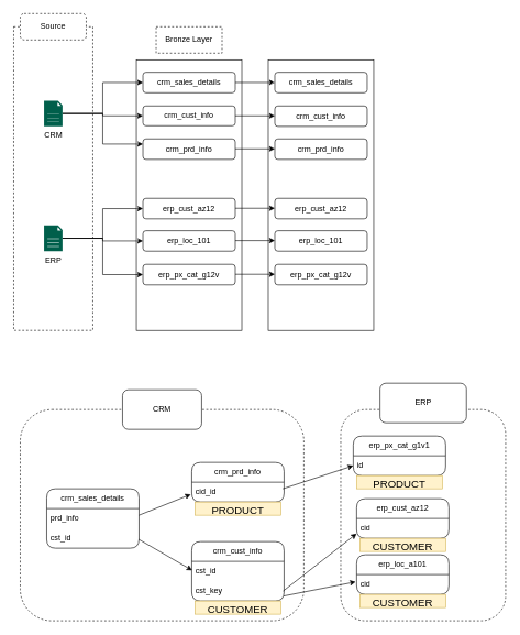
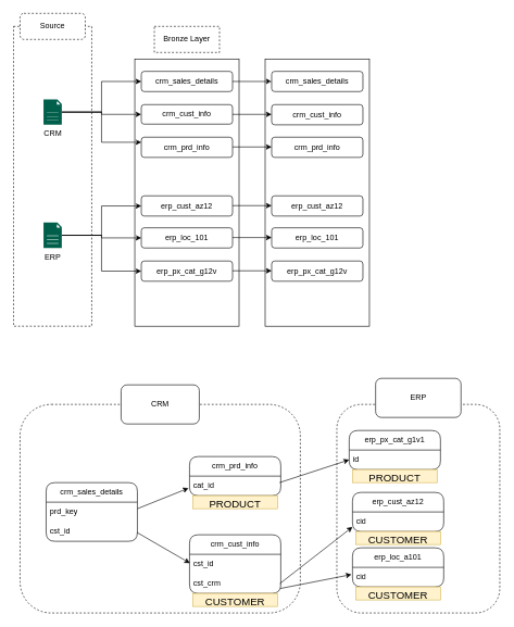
- <mxCell id="28" value="cid_id" style="text;strokeColor=none;fillColor=none;align=left;verticalAlign=middle;spacingLeft=4;spacingRight=4;overflow=hidden;points=[[0,0.5],[1,0.5]];portConstraint=eastwest;rotatable=0;whiteSpace=wrap;html=1;rounded=1;" parent="27" vertex="1"><mxGeometry y="30" width="140" height="30" as="geometry" /></mxCell>
+ <mxCell id="28" value="cat_id" style="text;strokeColor=none;fillColor=none;align=left;verticalAlign=middle;spacingLeft=4;spacingRight=4;overflow=hidden;points=[[0,0.5],[1,0.5]];portConstraint=eastwest;rotatable=0;whiteSpace=wrap;html=1;rounded=1;" parent="27" vertex="1"><mxGeometry y="30" width="140" height="30" as="geometry" /></mxCell>
- <mxCell id="25" value="prd_info" style="text;strokeColor=none;fillColor=none;align=left;verticalAlign=middle;spacingLeft=4;spacingRight=4;overflow=hidden;points=[[0,0.5],[1,0.5]];portConstraint=eastwest;rotatable=0;whiteSpace=wrap;html=1;rounded=1;" parent="24" vertex="1"><mxGeometry y="30" width="140" height="30" as="geometry" /></mxCell>
+ <mxCell id="25" value="prd_key" style="text;strokeColor=none;fillColor=none;align=left;verticalAlign=middle;spacingLeft=4;spacingRight=4;overflow=hidden;points=[[0,0.5],[1,0.5]];portConstraint=eastwest;rotatable=0;whiteSpace=wrap;html=1;rounded=1;" parent="24" vertex="1"><mxGeometry y="30" width="140" height="30" as="geometry" /></mxCell>
- <mxCell id="23" value="cst_key" style="text;strokeColor=none;fillColor=none;align=left;verticalAlign=middle;spacingLeft=4;spacingRight=4;overflow=hidden;points=[[0,0.5],[1,0.5]];portConstraint=eastwest;rotatable=0;whiteSpace=wrap;html=1;rounded=1;" parent="21" vertex="1"><mxGeometry y="60" width="140" height="30" as="geometry" /></mxCell>
+ <mxCell id="23" value="cst_crm" style="text;strokeColor=none;fillColor=none;align=left;verticalAlign=middle;spacingLeft=4;spacingRight=4;overflow=hidden;points=[[0,0.5],[1,0.5]];portConstraint=eastwest;rotatable=0;whiteSpace=wrap;html=1;rounded=1;" parent="21" vertex="1"><mxGeometry y="60" width="140" height="30" as="geometry" /></mxCell>
